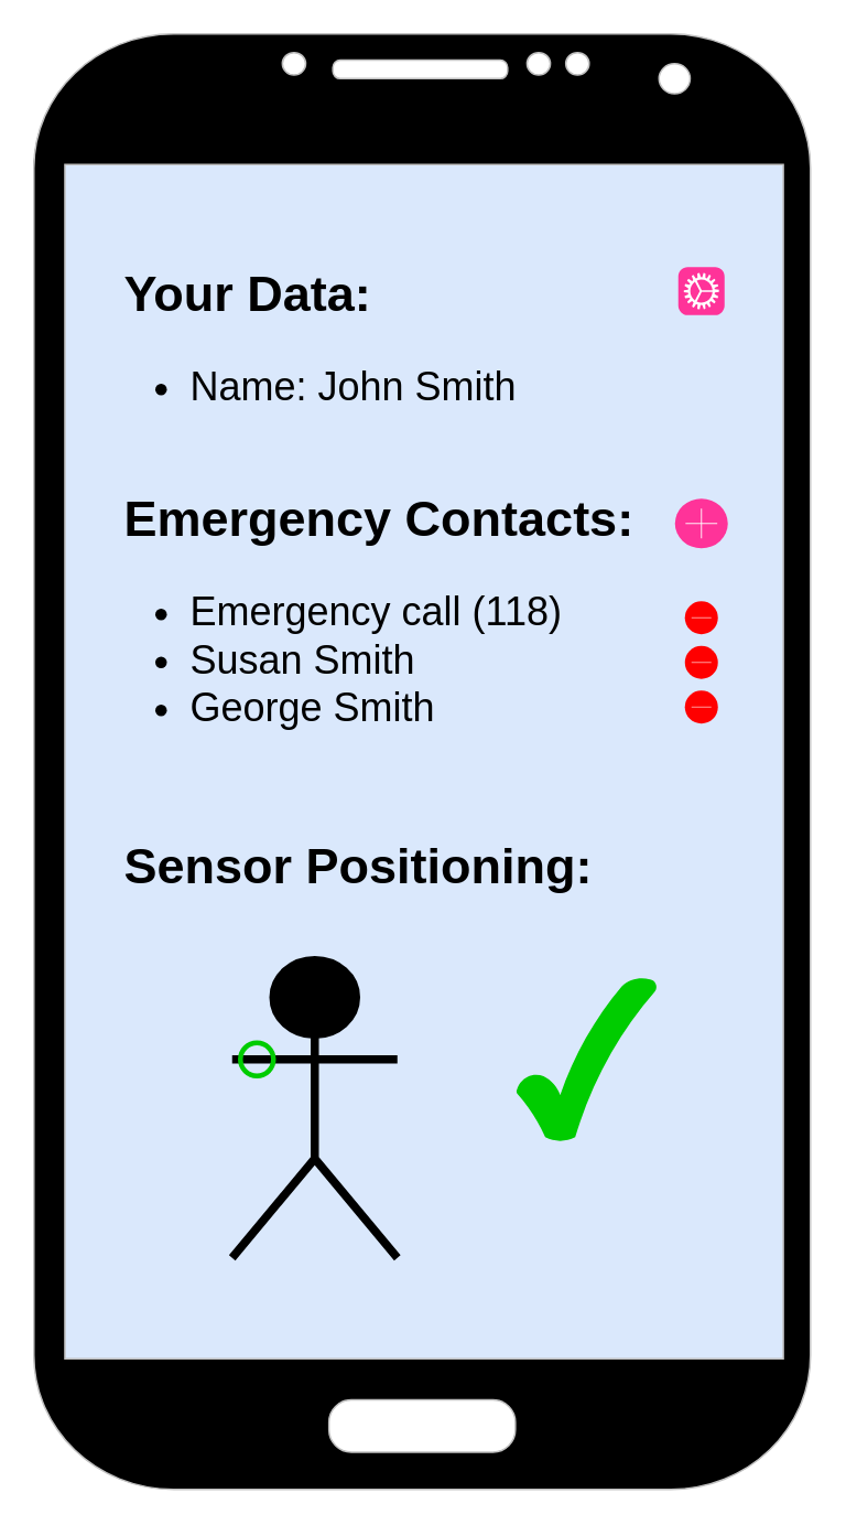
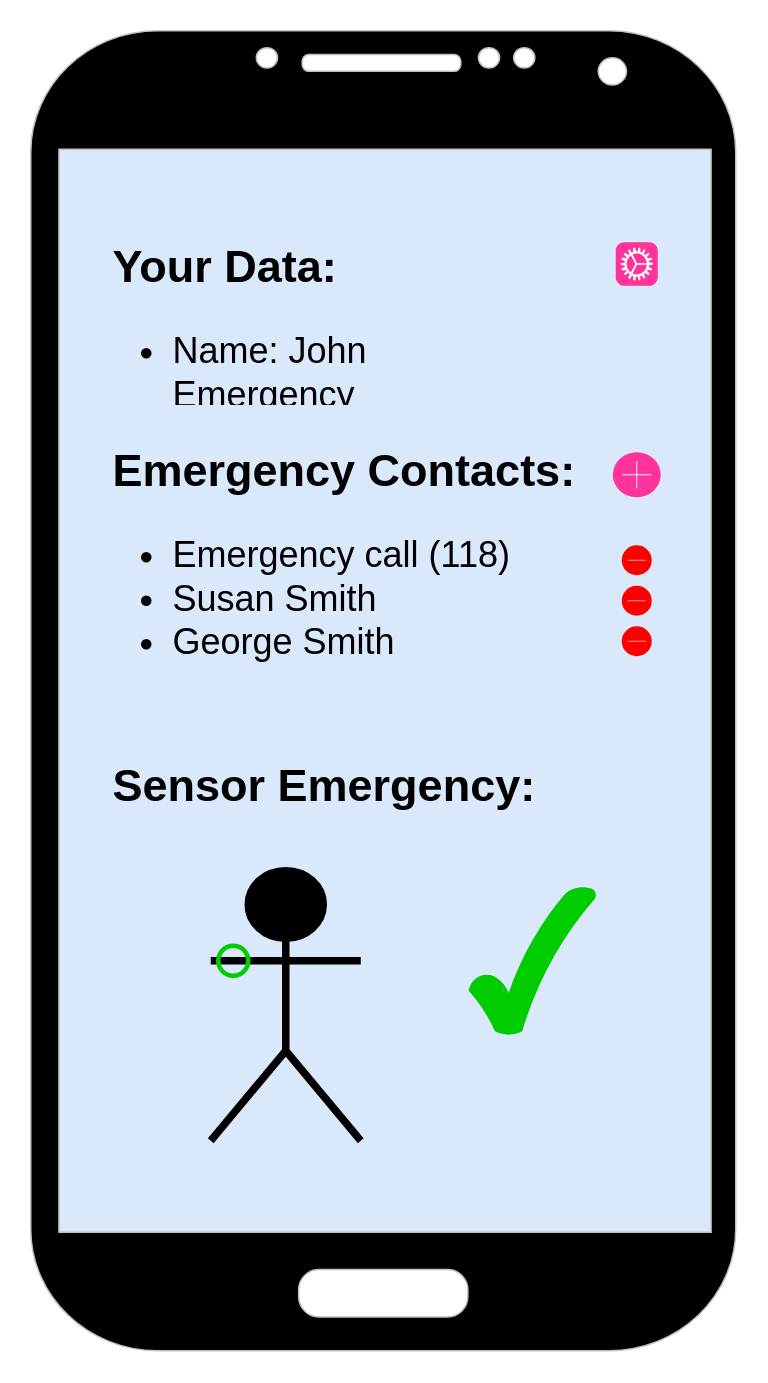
- <mxCell id="4" value="&lt;h1 style=&quot;font-size: 30px&quot;&gt;Your Data:&lt;/h1&gt;&lt;div style=&quot;font-size: 24px&quot;&gt;&lt;ul&gt;&lt;li&gt;Name: John Smith&lt;/li&gt;&lt;/ul&gt;&lt;/div&gt;" style="text;html=1;strokeColor=none;fillColor=none;spacing=5;spacingTop=-20;whiteSpace=wrap;overflow=hidden;rounded=0;" parent="1" vertex="1"><mxGeometry x="70" y="150" width="280" height="120" as="geometry" /></mxCell>
+ <mxCell id="4" value="&lt;h1 style=&quot;font-size: 30px&quot;&gt;Your Data:&lt;/h1&gt;&lt;div style=&quot;font-size: 24px&quot;&gt;&lt;ul&gt;&lt;li&gt;Name: John Emergency&lt;/li&gt;&lt;/ul&gt;&lt;/div&gt;" style="text;html=1;strokeColor=none;fillColor=none;spacing=5;spacingTop=-20;whiteSpace=wrap;overflow=hidden;rounded=0;" parent="1" vertex="1"><mxGeometry x="70" y="150" width="280" height="120" as="geometry" /></mxCell>
- <mxCell id="6" value="&lt;h1&gt;&lt;font style=&quot;font-size: 30px&quot;&gt;Sensor Positioning:&lt;/font&gt;&lt;/h1&gt;&lt;p&gt;&lt;/p&gt;" style="text;html=1;strokeColor=none;fillColor=none;spacing=5;spacingTop=-20;whiteSpace=wrap;overflow=hidden;rounded=0;" parent="1" vertex="1"><mxGeometry x="70" y="500" width="350" height="50" as="geometry" /></mxCell>
+ <mxCell id="6" value="&lt;h1&gt;&lt;font style=&quot;font-size: 30px&quot;&gt;Sensor Emergency:&lt;/font&gt;&lt;/h1&gt;&lt;p&gt;&lt;/p&gt;" style="text;html=1;strokeColor=none;fillColor=none;spacing=5;spacingTop=-20;whiteSpace=wrap;overflow=hidden;rounded=0;" parent="1" vertex="1"><mxGeometry x="70" y="500" width="350" height="50" as="geometry" /></mxCell>
